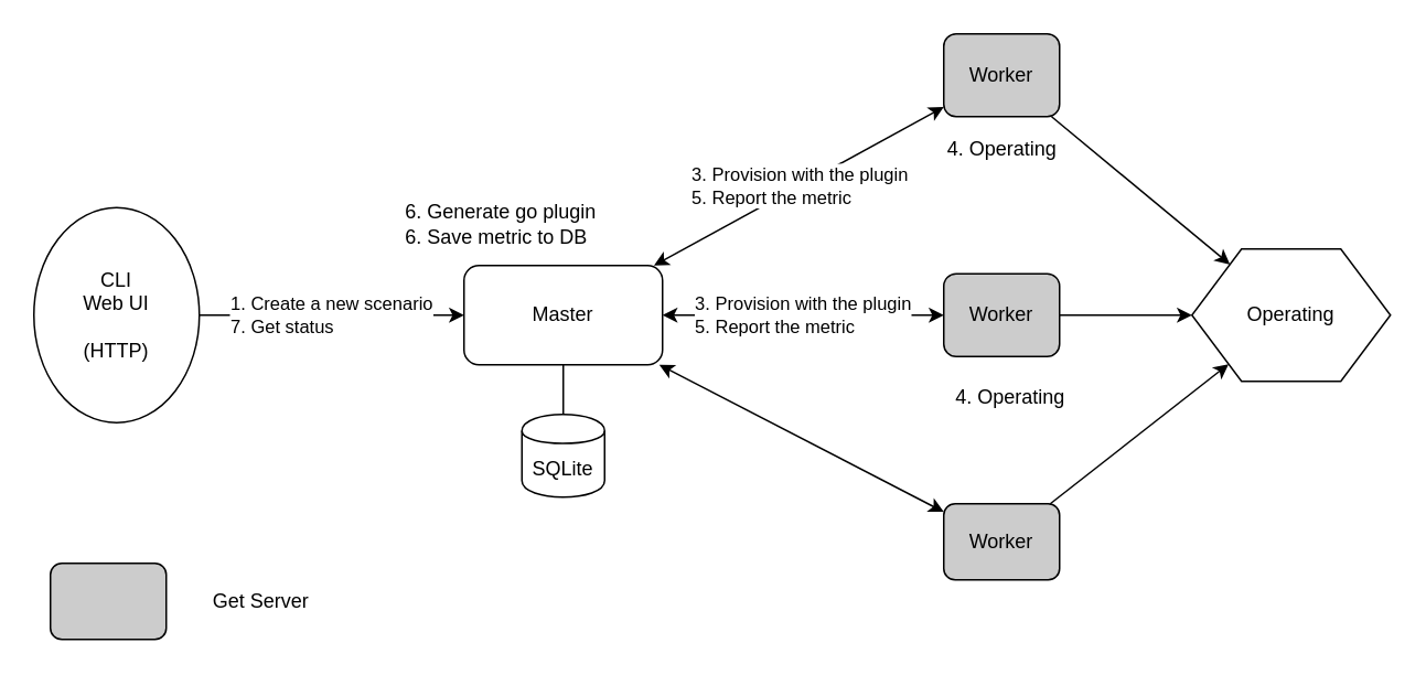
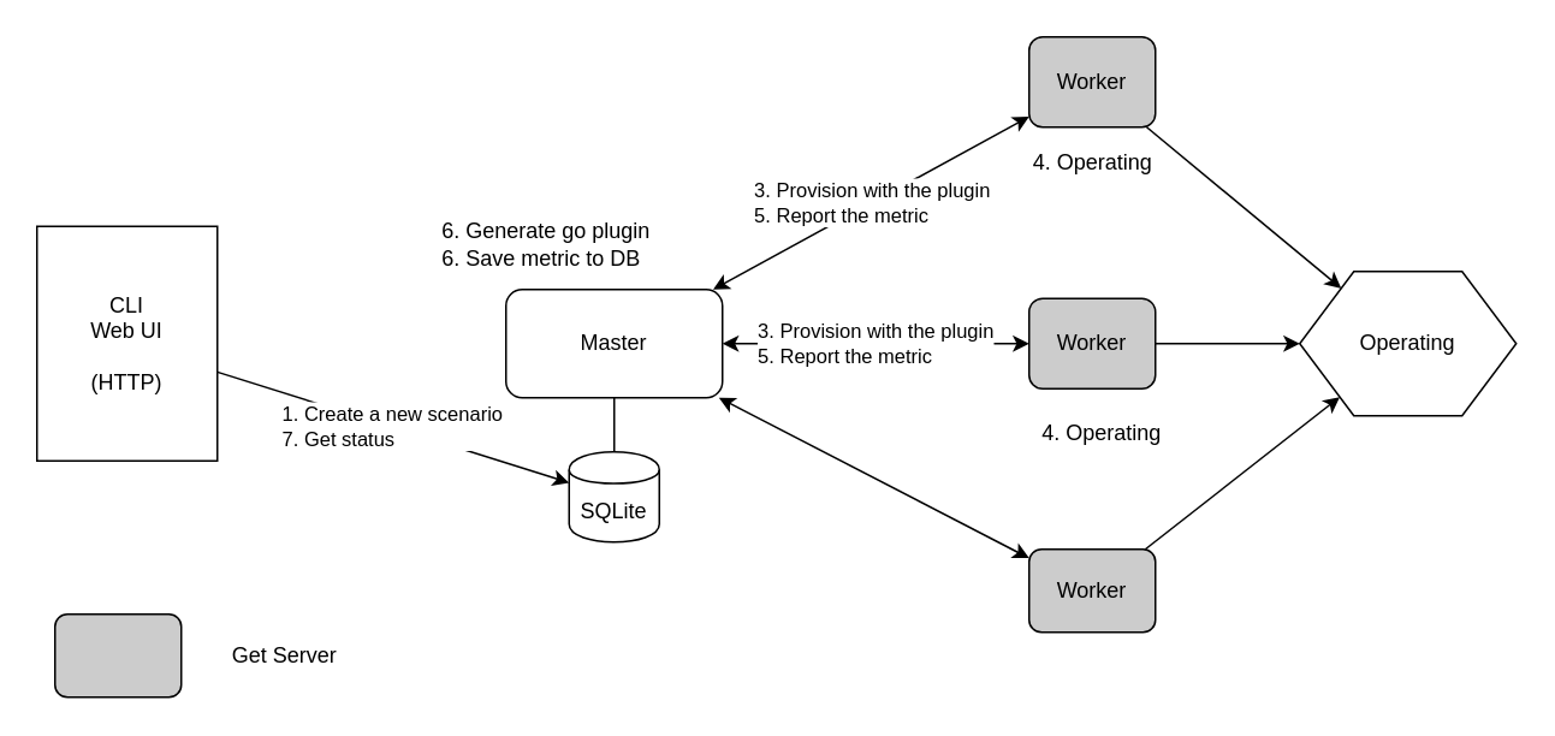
- <mxCell id="15" value="CLI&lt;br&gt;Web UI&lt;br&gt;&lt;br&gt;(HTTP)" style="ellipse;whiteSpace=wrap;html=1;" parent="1" vertex="1"><mxGeometry x="20" y="125" width="100" height="130" as="geometry" /></mxCell>
+ <mxCell id="15" value="CLI&lt;br&gt;Web UI&lt;br&gt;&lt;br&gt;(HTTP)" style="rounded=0;whiteSpace=wrap;html=1;" parent="1" vertex="1"><mxGeometry x="20" y="125" width="100" height="130" as="geometry" /></mxCell>
- <mxCell id="14" value="&lt;div style=&quot;text-align: left&quot;&gt;1. Create a new scenario&lt;/div&gt;&lt;div style=&quot;text-align: left&quot;&gt;7. Get status&lt;/div&gt;" style="edgeStyle=none;rounded=0;orthogonalLoop=1;jettySize=auto;html=1;startArrow=none;startFill=0;" parent="1" source="15" target="6" edge="1"><mxGeometry relative="1" as="geometry" /></mxCell>
+ <mxCell id="14" value="&lt;div style=&quot;text-align: left&quot;&gt;1. Create a new scenario&lt;/div&gt;&lt;div style=&quot;text-align: left&quot;&gt;7. Get status&lt;/div&gt;" style="edgeStyle=none;rounded=0;orthogonalLoop=1;jettySize=auto;html=1;startArrow=none;startFill=0;" parent="1" source="15" target="21" edge="1"><mxGeometry relative="1" as="geometry" /></mxCell>
